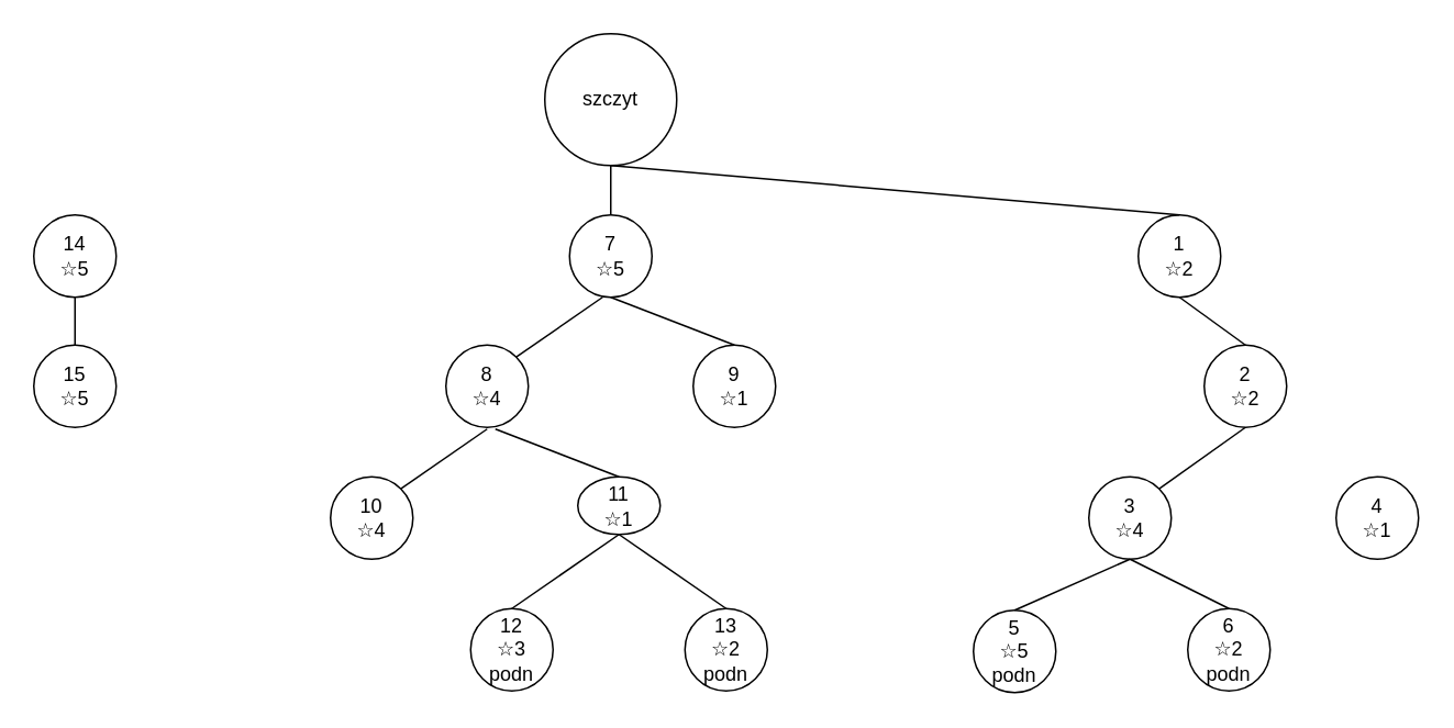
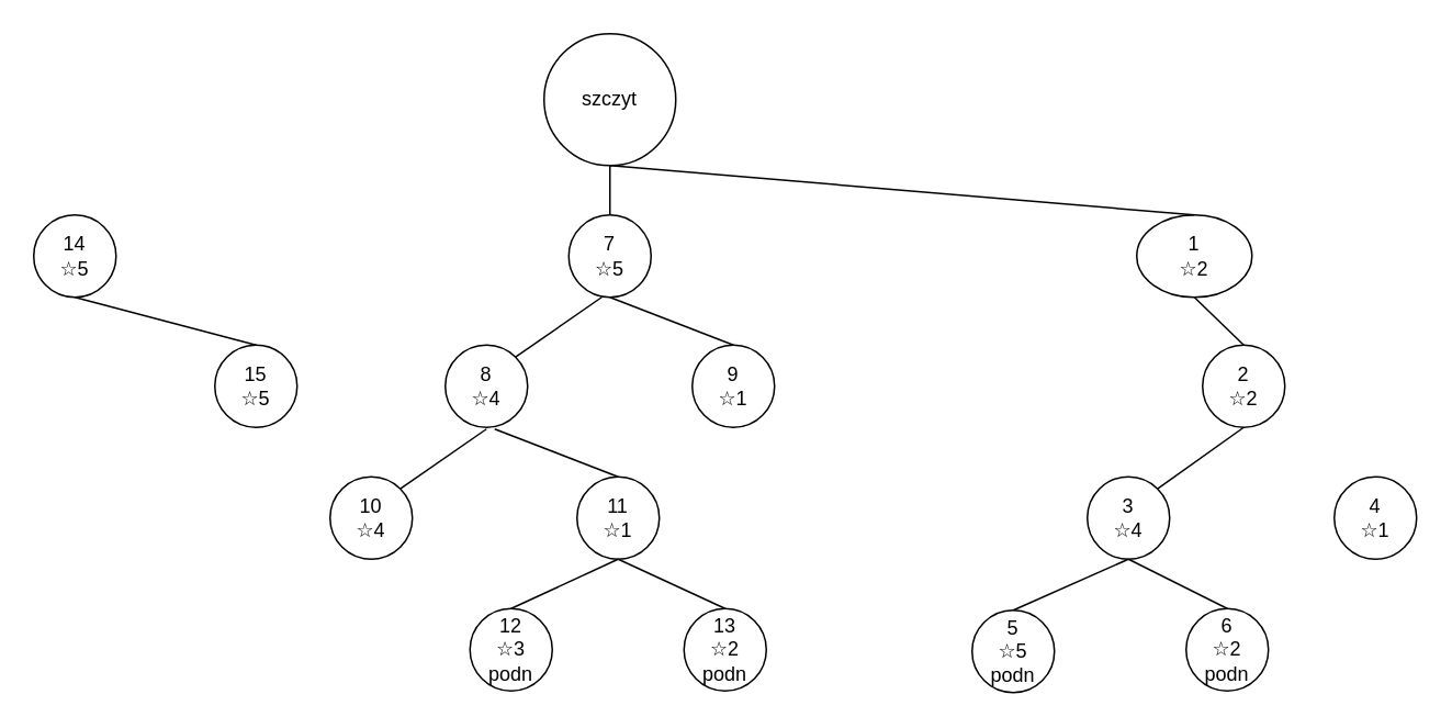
- <mxCell id="3" value="1&lt;br&gt;☆2" style="ellipse;whiteSpace=wrap;html=1;aspect=fixed;" parent="1" vertex="1"><mxGeometry x="690" y="130" width="50" height="50" as="geometry" /></mxCell>
+ <mxCell id="3" value="1&lt;br&gt;☆2" style="ellipse;whiteSpace=wrap;html=1;aspect=fixed;" parent="1" vertex="1"><mxGeometry x="690" y="130" width="70" height="50" as="geometry" /></mxCell>
- <mxCell id="29" value="15&lt;br&gt;☆5" style="ellipse;whiteSpace=wrap;html=1;aspect=fixed;" vertex="1" parent="1"><mxGeometry x="20" y="209" width="50" height="50" as="geometry" /></mxCell>
+ <mxCell id="29" value="15&lt;br&gt;☆5" style="ellipse;whiteSpace=wrap;html=1;aspect=fixed;" vertex="1" parent="1"><mxGeometry x="130" y="209" width="50" height="50" as="geometry" /></mxCell>
- <mxCell id="21" value="11&lt;br&gt;☆1" style="ellipse;whiteSpace=wrap;html=1;aspect=fixed;" vertex="1" parent="1"><mxGeometry x="350" y="289" width="50" height="35" as="geometry" /></mxCell>
+ <mxCell id="21" value="11&lt;br&gt;☆1" style="ellipse;whiteSpace=wrap;html=1;aspect=fixed;" vertex="1" parent="1"><mxGeometry x="350" y="289" width="50" height="50" as="geometry" /></mxCell>
